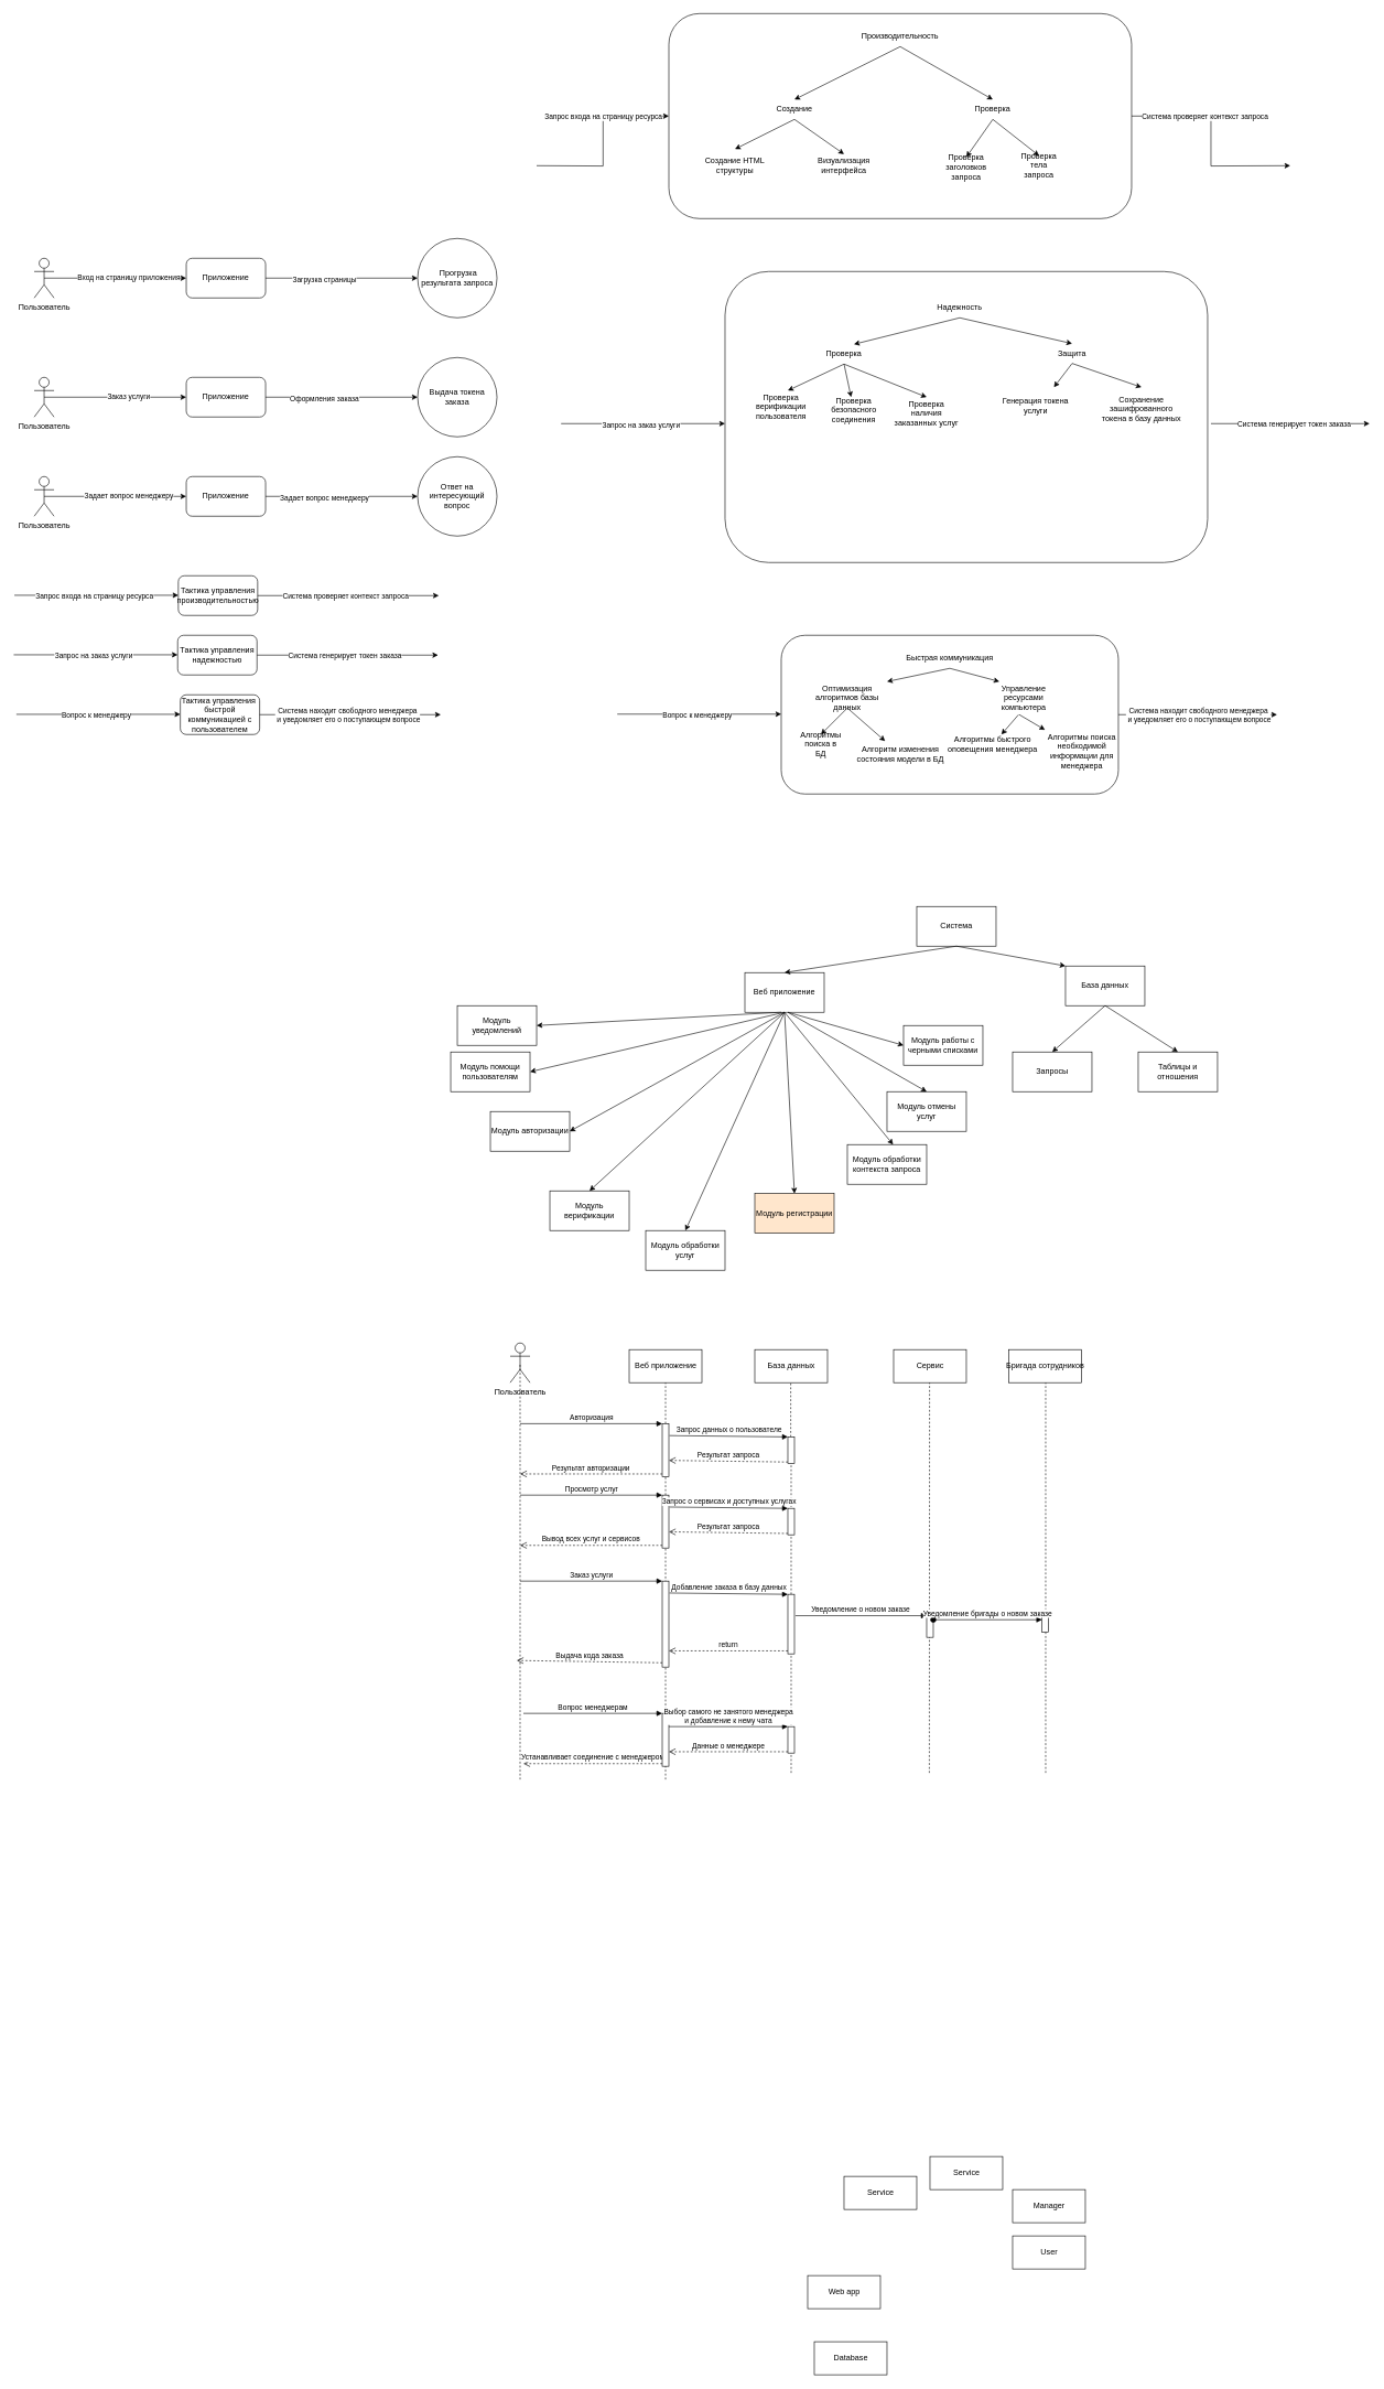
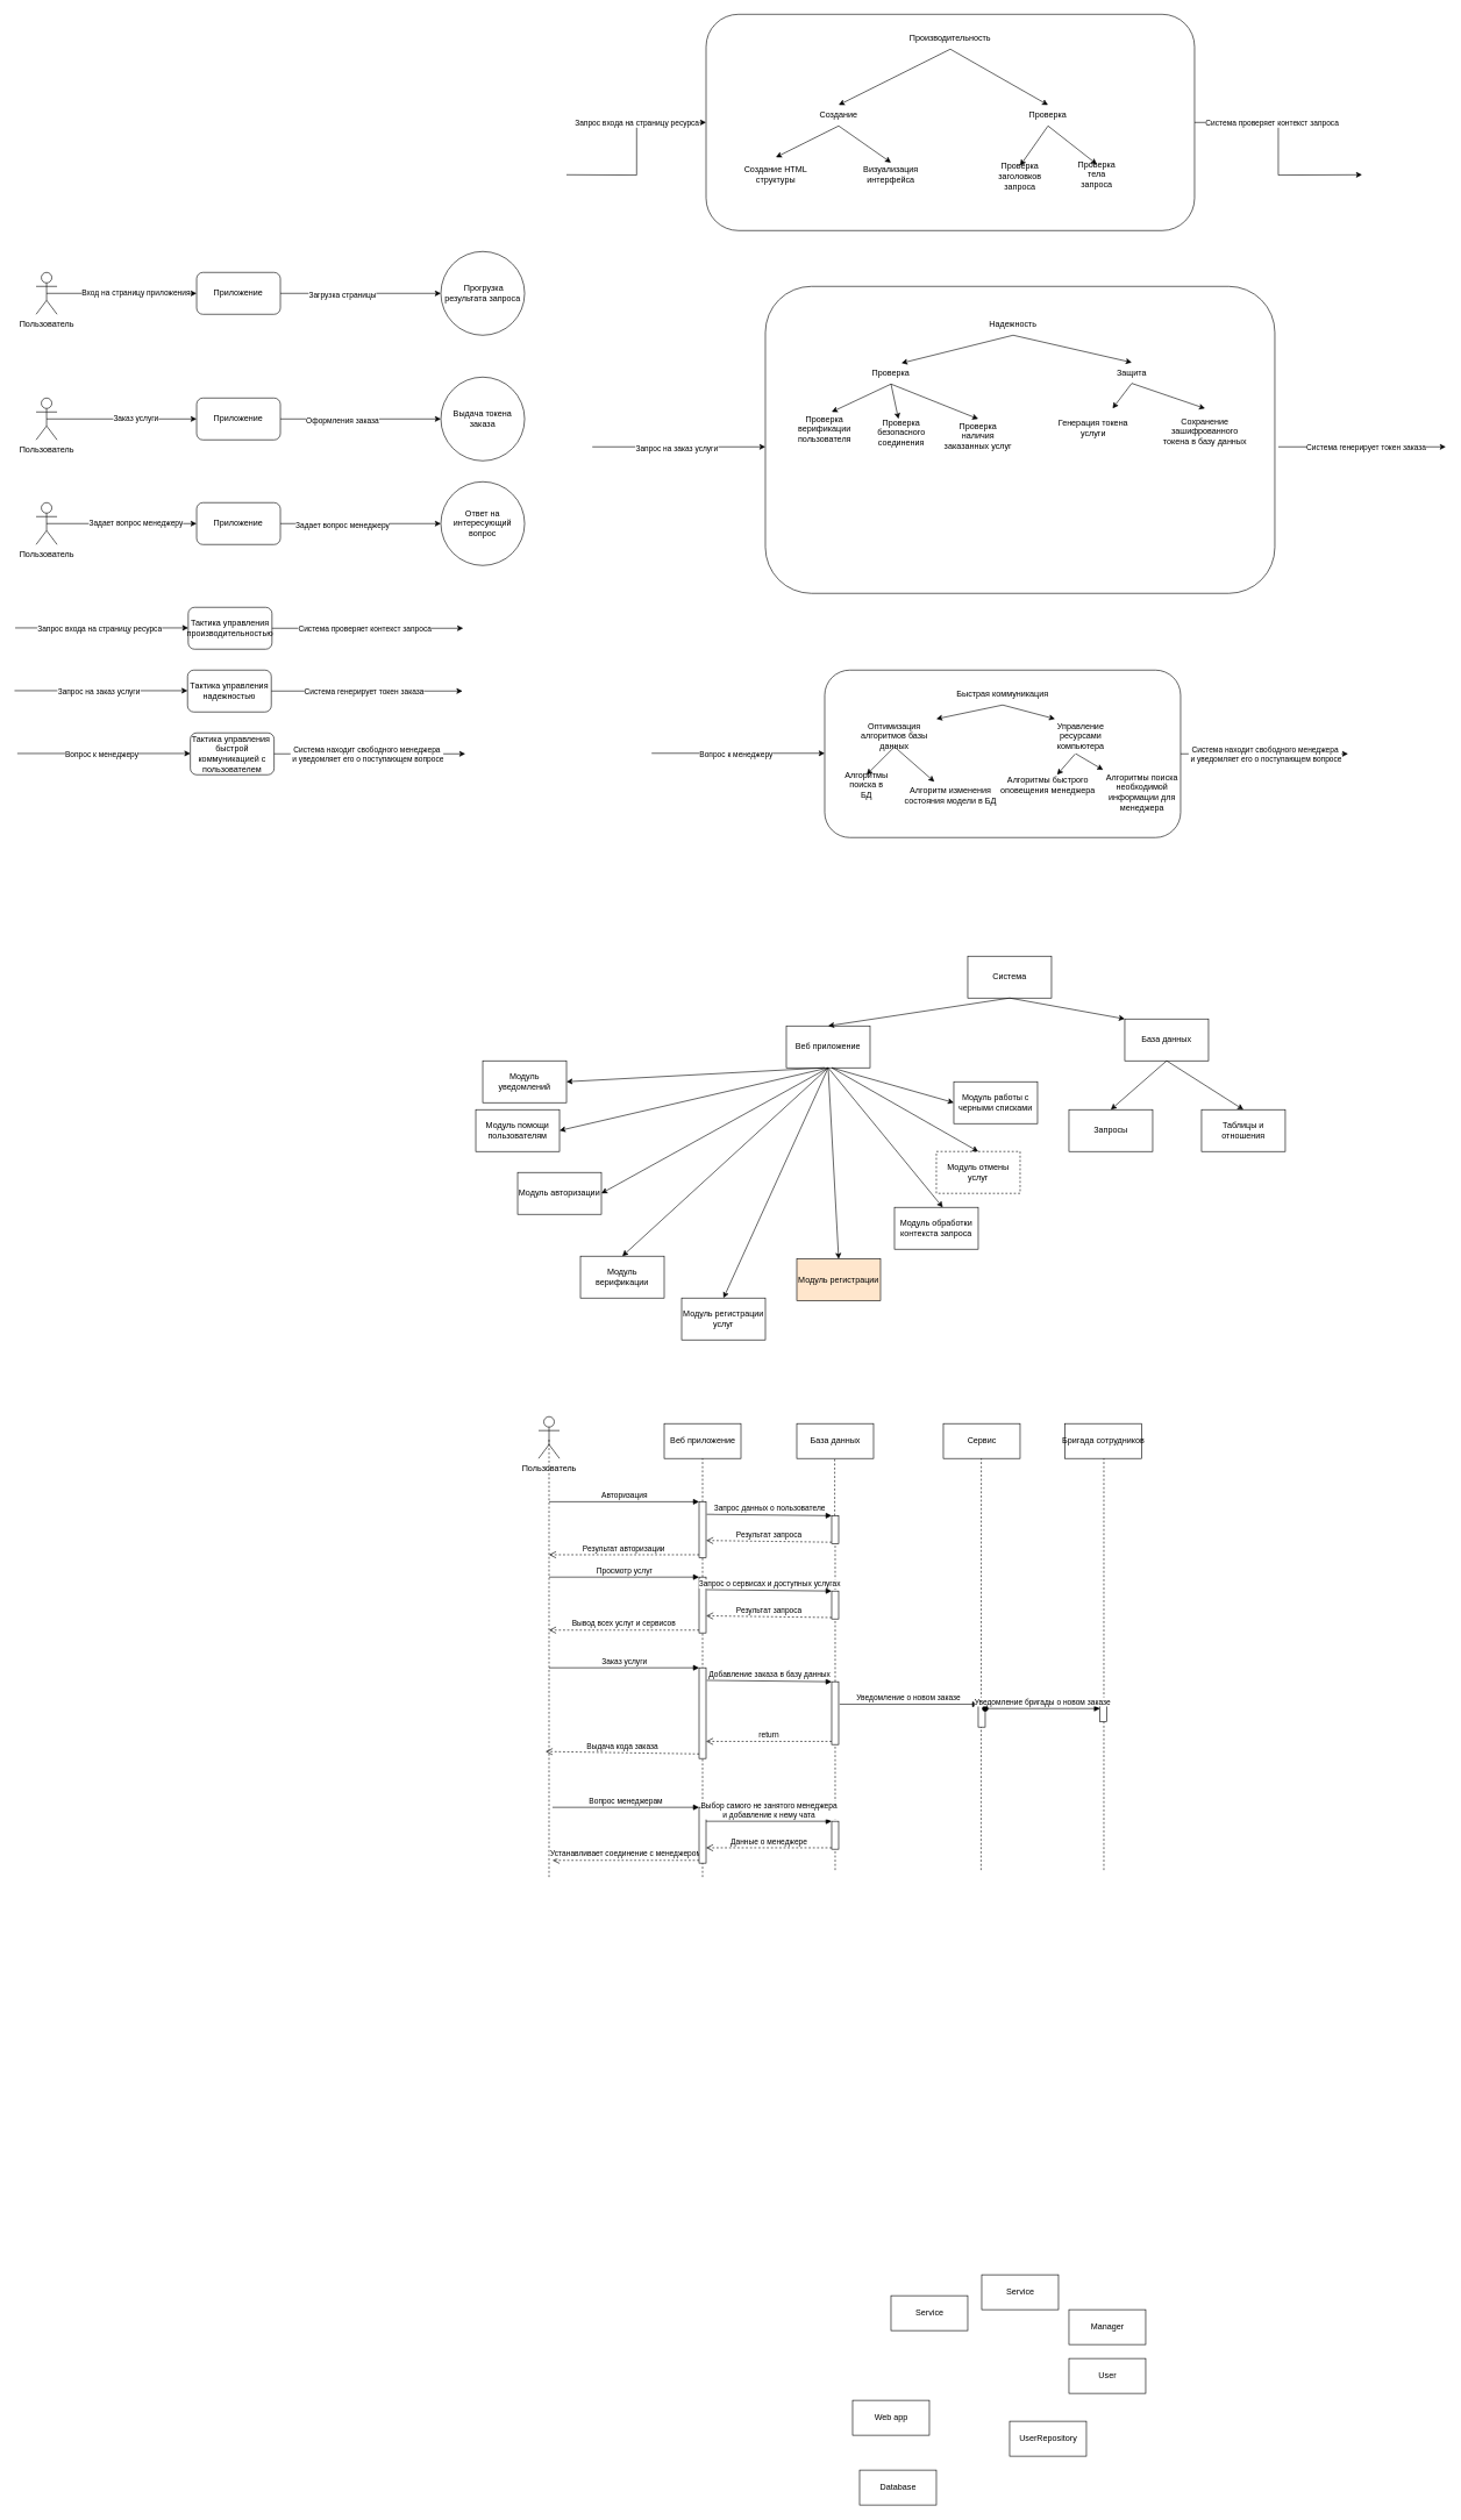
- <mxCell id="117" value="Модуль отмены услуг" style="rounded=0;whiteSpace=wrap;html=1;" vertex="1" parent="1"><mxGeometry x="1341" y="1650" width="120" height="60" as="geometry" /></mxCell>
+ <mxCell id="117" value="Модуль отмены услуг" style="rounded=0;whiteSpace=wrap;html=1;dashed=1;" vertex="1" parent="1"><mxGeometry x="1341" y="1650" width="120" height="60" as="geometry" /></mxCell>
- <mxCell id="99" value="Модуль обработки услуг" style="rounded=0;whiteSpace=wrap;html=1;" vertex="1" parent="1"><mxGeometry x="976" y="1860" width="120" height="60" as="geometry" /></mxCell>
+ <mxCell id="99" value="Модуль регистрации услуг" style="rounded=0;whiteSpace=wrap;html=1;" vertex="1" parent="1"><mxGeometry x="976" y="1860" width="120" height="60" as="geometry" /></mxCell>
+ <mxCell id="163" value="UserRepository" style="html=1;" vertex="1" parent="1"><mxGeometry x="1446" y="3470" width="110" height="50" as="geometry" /></mxCell>
